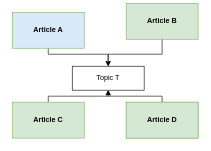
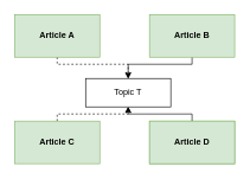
- <mxCell id="5" value="Article B" style="rounded=0;whiteSpace=wrap;html=1;fillColor=#d5e8d4;strokeColor=#82b366;fontStyle=1" vertex="1" parent="1"><mxGeometry x="210" y="5" width="120" height="60" as="geometry" /></mxCell>
+ <mxCell id="5" value="Article B" style="rounded=0;whiteSpace=wrap;html=1;fillColor=#d5e8d4;strokeColor=#82b366;fontStyle=1" vertex="1" parent="1"><mxGeometry x="210" y="20" width="120" height="60" as="geometry" /></mxCell>
- <mxCell id="3" value="Article A" style="rounded=0;whiteSpace=wrap;html=1;fillColor=#dae8fc;strokeColor=#82b366;fontStyle=1;" vertex="1" parent="1"><mxGeometry x="20" y="20" width="120" height="60" as="geometry" /></mxCell>
+ <mxCell id="3" value="Article A" style="rounded=0;whiteSpace=wrap;html=1;fillColor=#d5e8d4;strokeColor=#82b366;fontStyle=1" vertex="1" parent="1"><mxGeometry x="20" y="20" width="120" height="60" as="geometry" /></mxCell>
- <mxCell id="2" style="edgeStyle=orthogonalEdgeStyle;rounded=0;orthogonalLoop=1;jettySize=auto;html=1;entryX=0.5;entryY=0;entryDx=0;entryDy=0;" edge="1" parent="1" source="3" target="11"><mxGeometry relative="1" as="geometry"><Array as="points"><mxPoint x="80" y="90" /><mxPoint x="180" y="90" /></Array></mxGeometry></mxCell>
+ <mxCell id="2" style="edgeStyle=orthogonalEdgeStyle;rounded=0;orthogonalLoop=1;jettySize=auto;html=1;entryX=0.5;entryY=0;entryDx=0;entryDy=0;dashed=1;" edge="1" parent="1" source="3" target="11"><mxGeometry relative="1" as="geometry"><Array as="points"><mxPoint x="80" y="90" /><mxPoint x="180" y="90" /></Array></mxGeometry></mxCell>
- <mxCell id="6" style="edgeStyle=orthogonalEdgeStyle;rounded=0;orthogonalLoop=1;jettySize=auto;html=1;entryX=0.5;entryY=1;entryDx=0;entryDy=0;" edge="1" parent="1" source="7" target="11"><mxGeometry relative="1" as="geometry"><Array as="points"><mxPoint x="80" y="160" /><mxPoint x="180" y="160" /></Array></mxGeometry></mxCell>
+ <mxCell id="6" style="edgeStyle=orthogonalEdgeStyle;rounded=0;orthogonalLoop=1;jettySize=auto;html=1;entryX=0.5;entryY=1;entryDx=0;entryDy=0;dashed=1;" edge="1" parent="1" source="7" target="11"><mxGeometry relative="1" as="geometry"><Array as="points"><mxPoint x="80" y="160" /><mxPoint x="180" y="160" /></Array></mxGeometry></mxCell>
